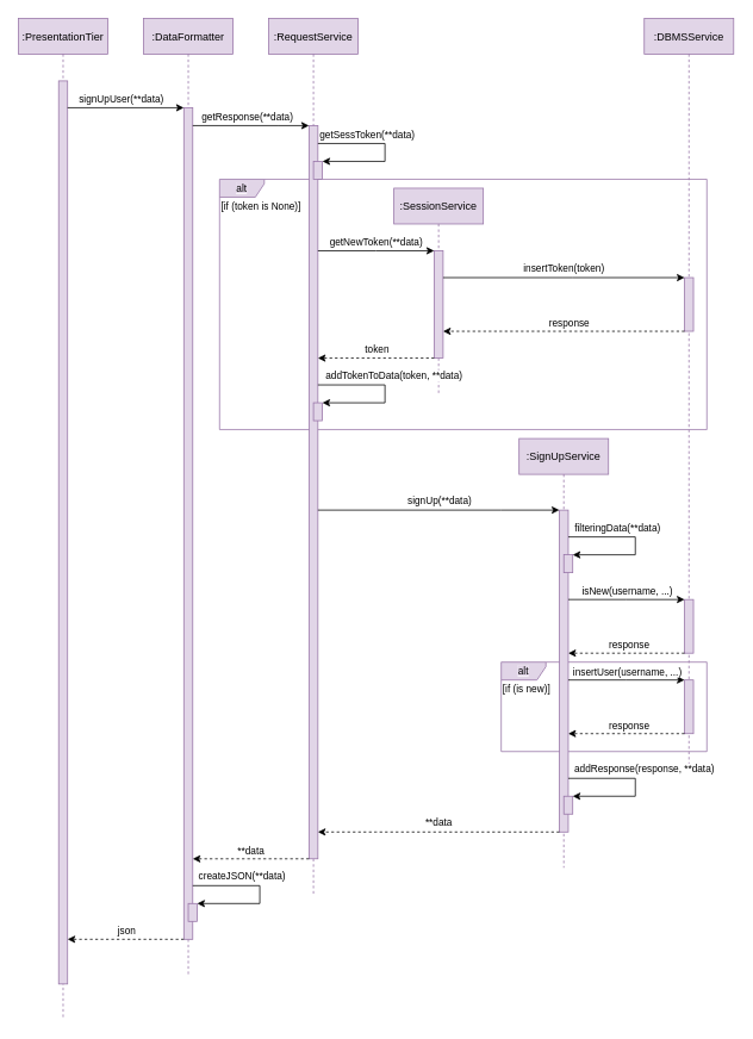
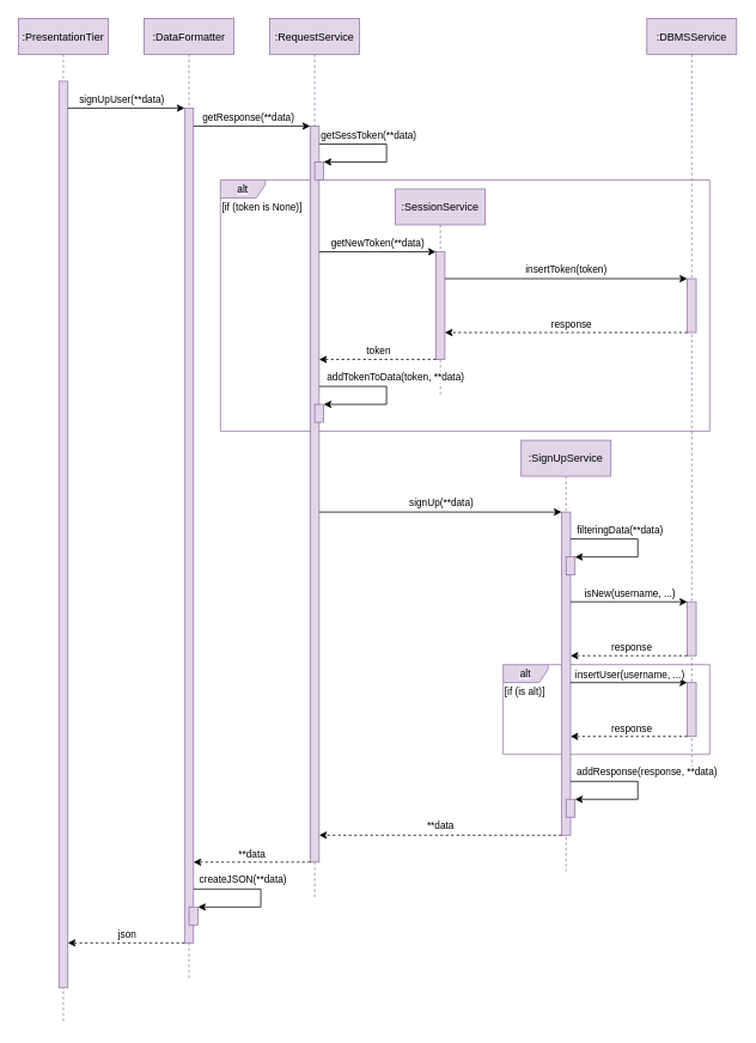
- <mxCell id="52" value="[if (is new)]" style="text;html=1;align=left;verticalAlign=middle;resizable=0;points=[];autosize=1;fontSize=11;" parent="1" vertex="1"><mxGeometry x="560" y="760" width="70" height="20" as="geometry" /></mxCell>
+ <mxCell id="52" value="[if (is alt)]" style="text;html=1;align=left;verticalAlign=middle;resizable=0;points=[];autosize=1;fontSize=11;" parent="1" vertex="1"><mxGeometry x="560" y="760" width="70" height="20" as="geometry" /></mxCell>
